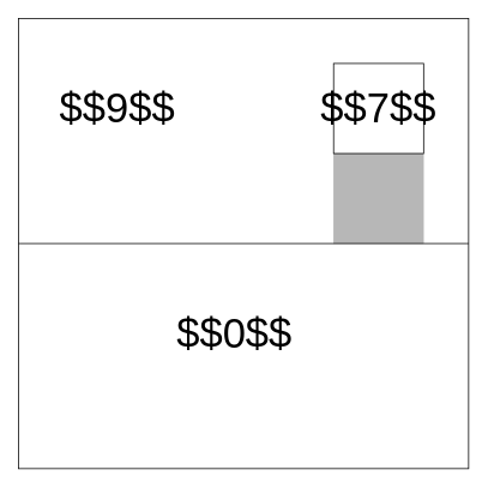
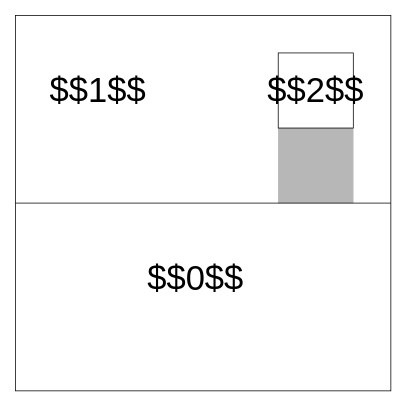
- <mxCell id="7" value="$$9$$" style="text;html=1;strokeColor=none;fillColor=none;align=center;verticalAlign=middle;whiteSpace=wrap;rounded=0;shadow=0;sketch=0;fillStyle=solid;fontSize=46;" parent="1" vertex="1"><mxGeometry x="100" y="105" width="60" height="30" as="geometry" /></mxCell>
+ <mxCell id="7" value="$$1$$" style="text;html=1;strokeColor=none;fillColor=none;align=center;verticalAlign=middle;whiteSpace=wrap;rounded=0;shadow=0;sketch=0;fillStyle=solid;fontSize=46;" parent="1" vertex="1"><mxGeometry x="100" y="105" width="60" height="30" as="geometry" /></mxCell>
- <mxCell id="5" value="$$7$$" style="text;html=1;strokeColor=none;fillColor=none;align=center;verticalAlign=middle;whiteSpace=wrap;rounded=0;fontSize=46;" parent="1" vertex="1"><mxGeometry x="390" y="105" width="60" height="30" as="geometry" /></mxCell>
+ <mxCell id="5" value="$$2$$" style="text;html=1;strokeColor=none;fillColor=none;align=center;verticalAlign=middle;whiteSpace=wrap;rounded=0;fontSize=46;" parent="1" vertex="1"><mxGeometry x="390" y="105" width="60" height="30" as="geometry" /></mxCell>
